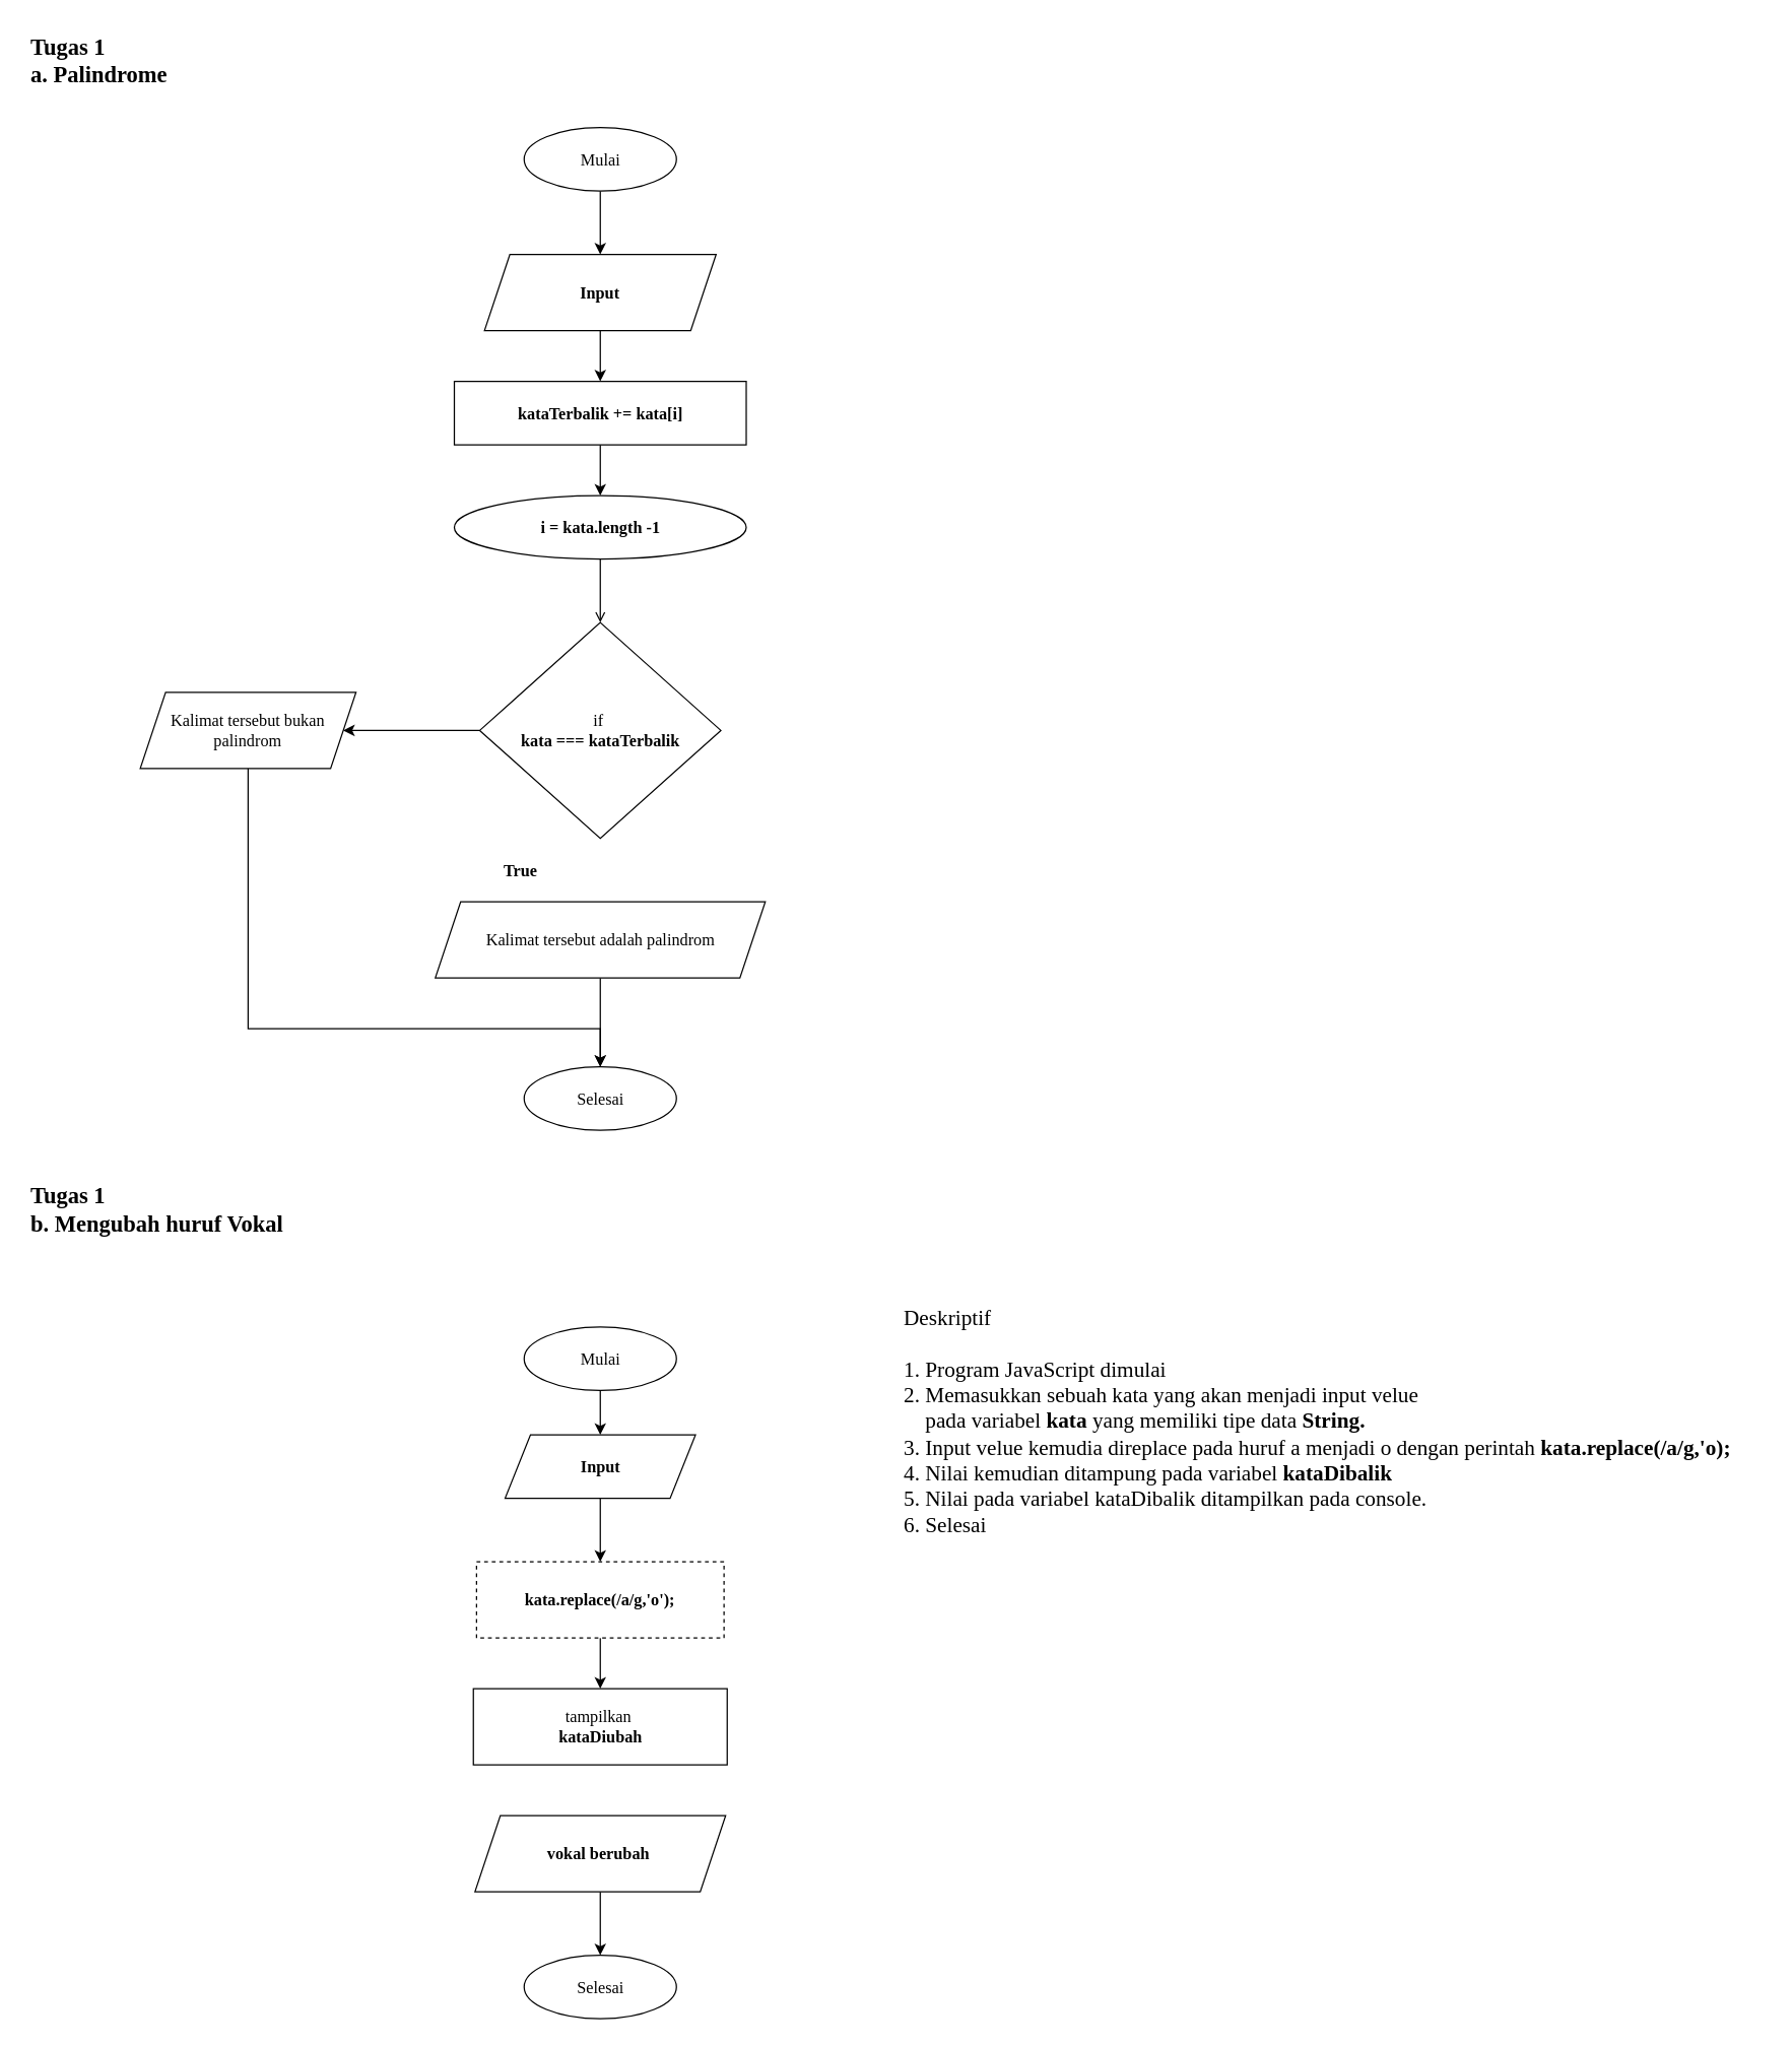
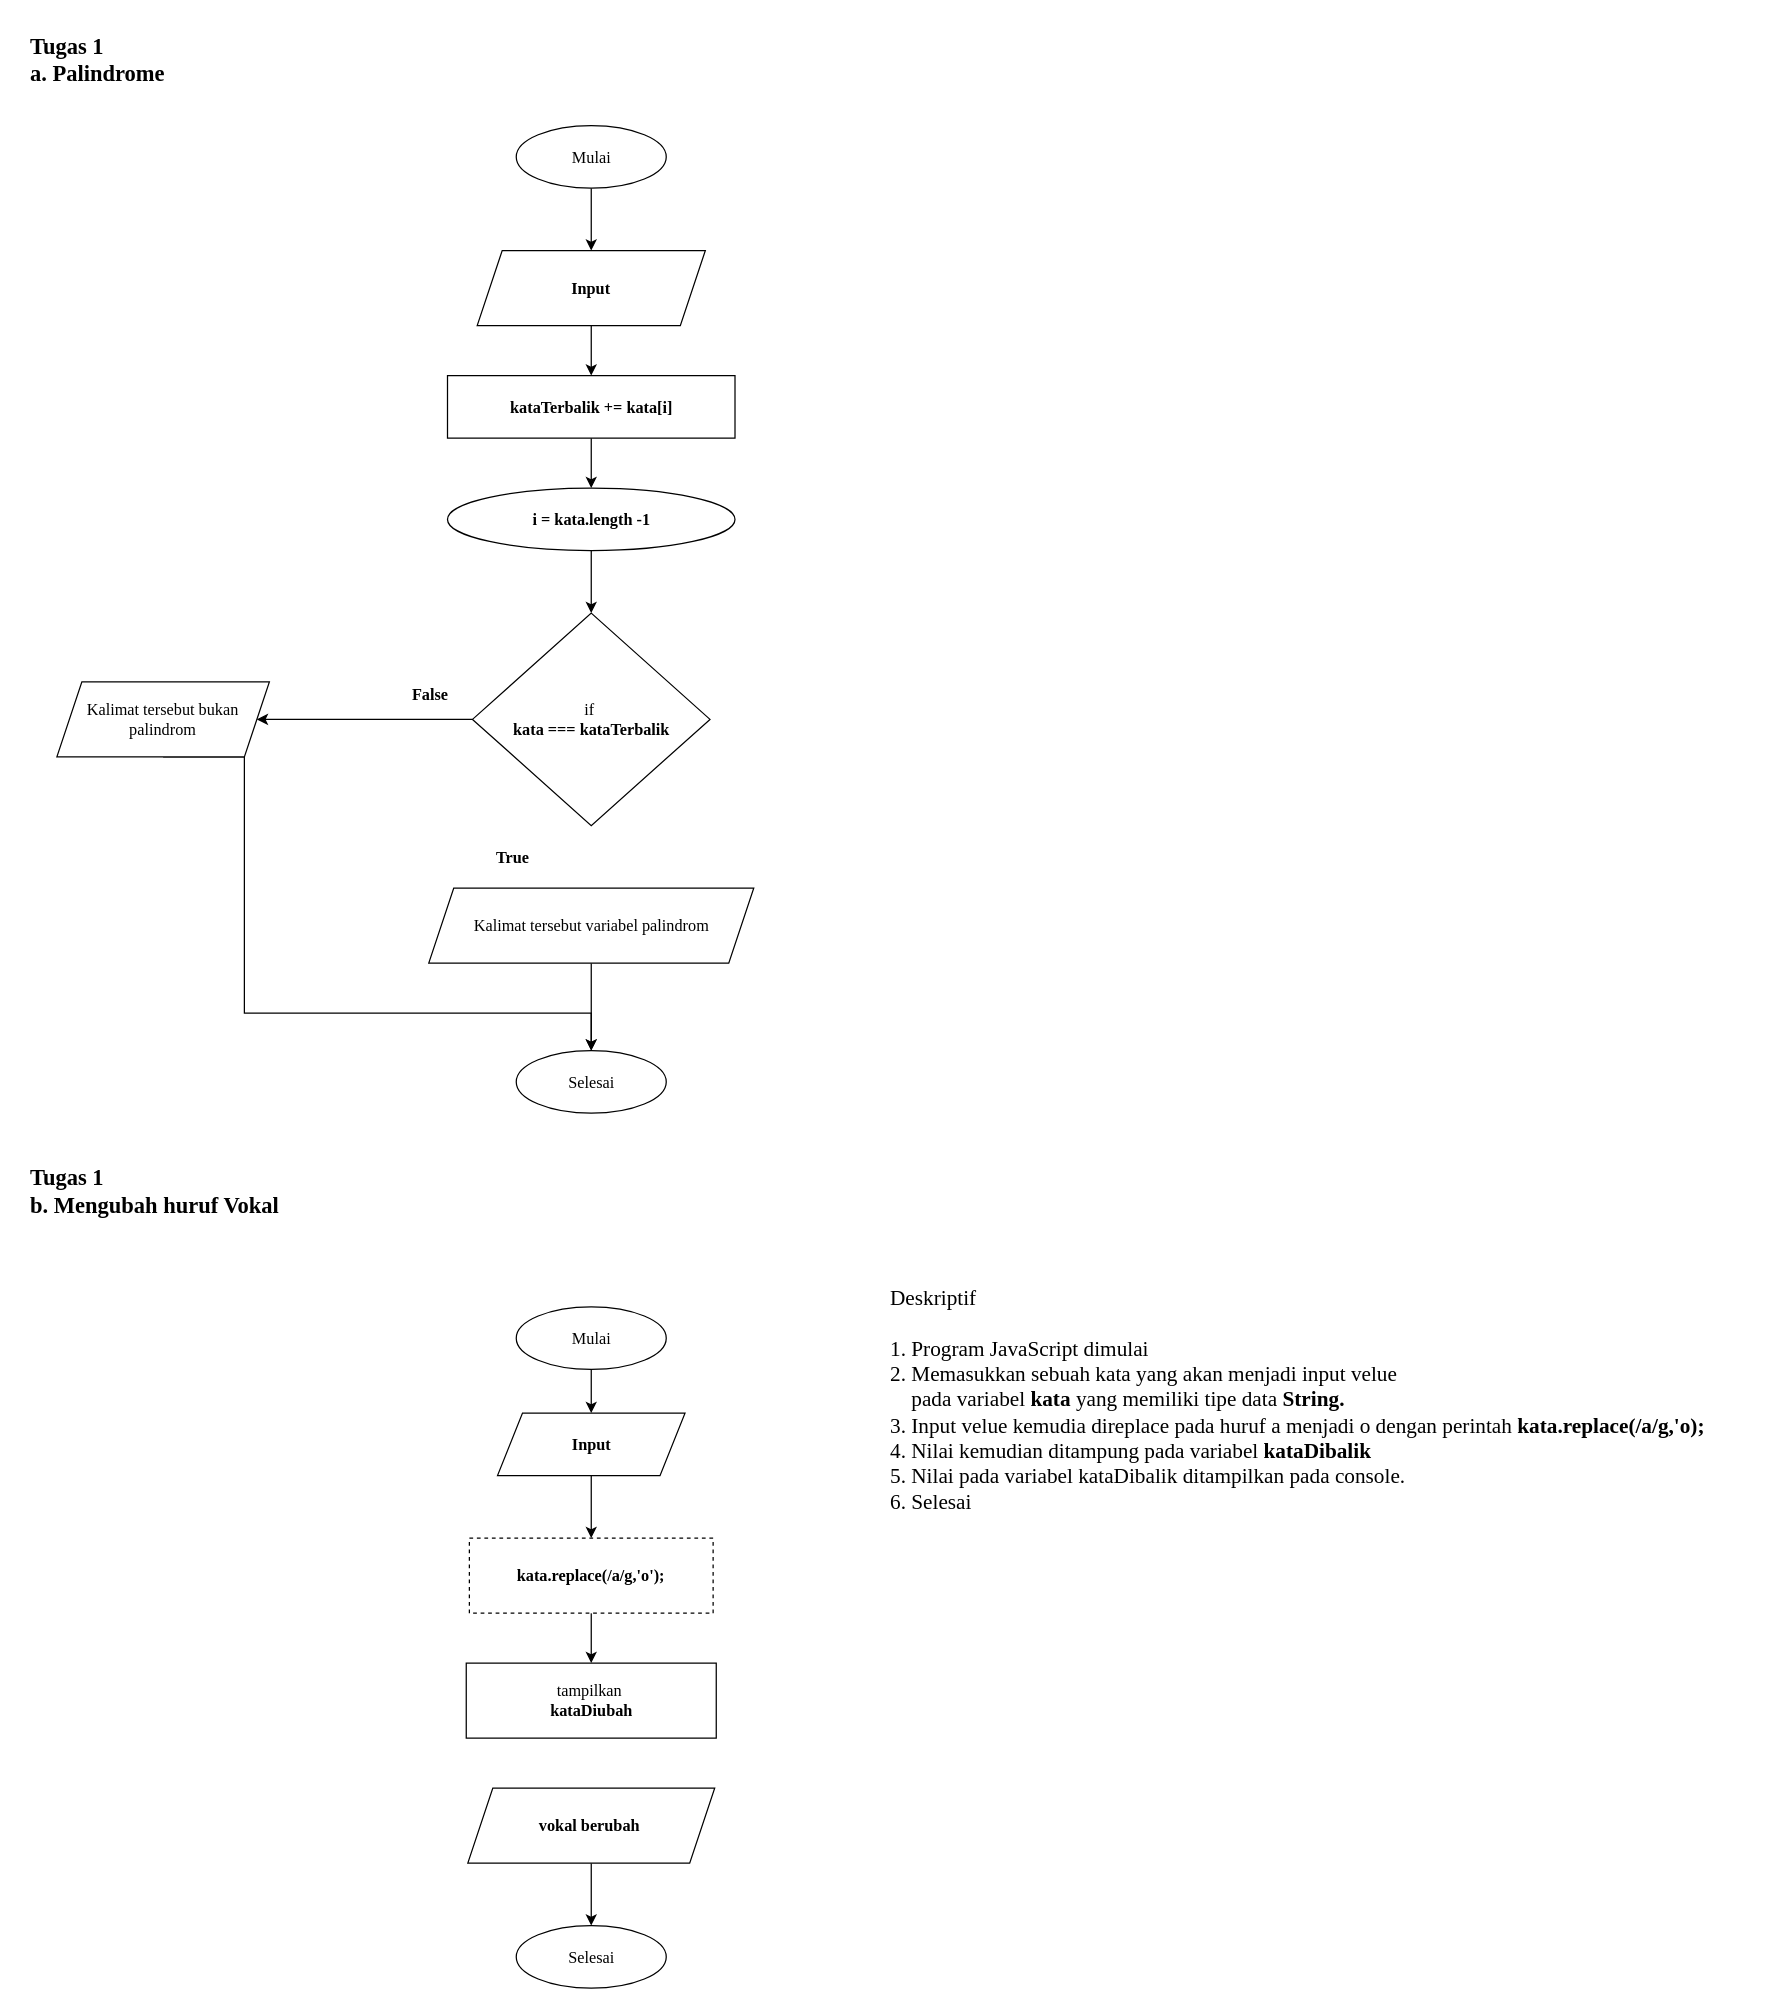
- <mxCell id="28" style="edgeStyle=orthogonalEdgeStyle;rounded=0;orthogonalLoop=1;jettySize=auto;html=1;exitX=0.5;exitY=1;exitDx=0;exitDy=0;entryX=0.5;entryY=0;entryDx=0;entryDy=0;endArrow=open;" edge="1" parent="1" source="29" target="22"><mxGeometry relative="1" as="geometry" /></mxCell>
+ <mxCell id="28" style="edgeStyle=orthogonalEdgeStyle;rounded=0;orthogonalLoop=1;jettySize=auto;html=1;exitX=0.5;exitY=1;exitDx=0;exitDy=0;entryX=0.5;entryY=0;entryDx=0;entryDy=0;" edge="1" parent="1" source="29" target="22"><mxGeometry relative="1" as="geometry" /></mxCell>
+ <mxCell id="25" value="&lt;b&gt;False&lt;/b&gt;" style="text;html=1;strokeColor=none;fillColor=none;align=center;verticalAlign=middle;whiteSpace=wrap;rounded=0;fontFamily=Times New Roman;fontSize=13;" parent="1" vertex="1"><mxGeometry x="313.75" y="540" width="60" height="30" as="geometry" /></mxCell>
- <mxCell id="18" value="Kalimat tersebut bukan palindrom" style="shape=parallelogram;perimeter=parallelogramPerimeter;whiteSpace=wrap;html=1;fixedSize=1;fontFamily=Times New Roman;fontSize=13;" parent="1" vertex="1"><mxGeometry x="110" y="545" width="170" height="60" as="geometry" /></mxCell>
+ <mxCell id="18" value="Kalimat tersebut bukan palindrom" style="shape=parallelogram;perimeter=parallelogramPerimeter;whiteSpace=wrap;html=1;fixedSize=1;fontFamily=Times New Roman;fontSize=13;" parent="1" vertex="1"><mxGeometry x="45" y="545" width="170" height="60" as="geometry" /></mxCell>
- <mxCell id="31" value="Kalimat tersebut adalah palindrom" style="shape=parallelogram;perimeter=parallelogramPerimeter;whiteSpace=wrap;html=1;fixedSize=1;fontFamily=Times New Roman;fontSize=13;" vertex="1" parent="1"><mxGeometry x="342.5" y="710" width="260" height="60" as="geometry" /></mxCell>
+ <mxCell id="31" value="Kalimat tersebut variabel palindrom" style="shape=parallelogram;perimeter=parallelogramPerimeter;whiteSpace=wrap;html=1;fixedSize=1;fontFamily=Times New Roman;fontSize=13;" vertex="1" parent="1"><mxGeometry x="342.5" y="710" width="260" height="60" as="geometry" /></mxCell>
